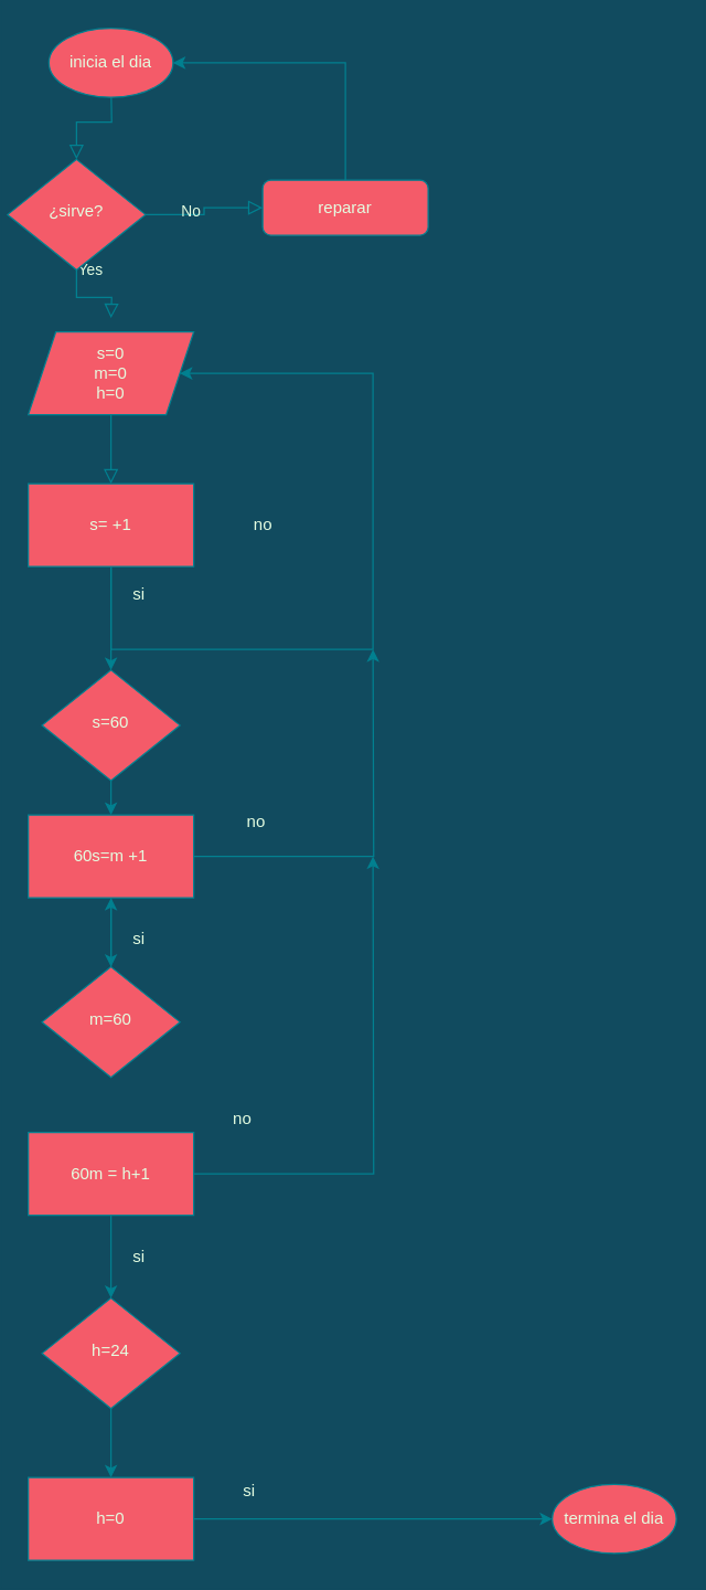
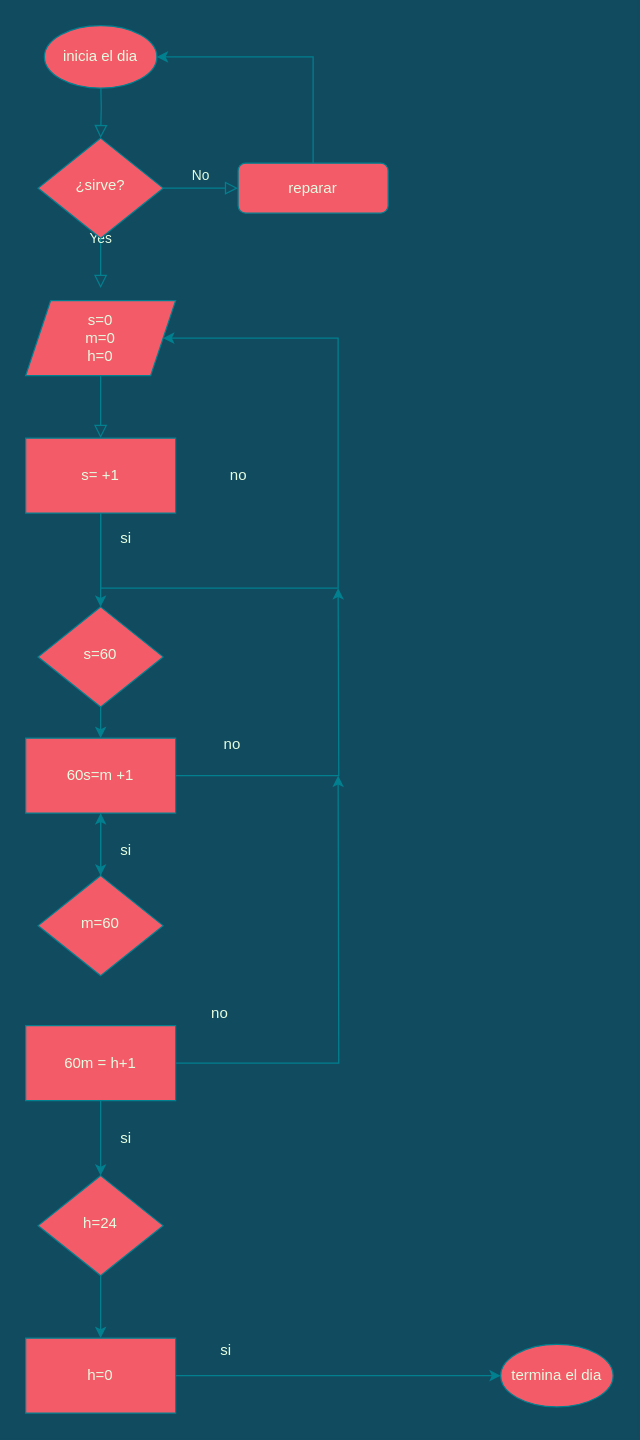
- <mxCell id="5" value="&lt;font style=&quot;vertical-align: inherit&quot;&gt;&lt;font style=&quot;vertical-align: inherit&quot;&gt;¿sirve?&lt;/font&gt;&lt;/font&gt;" style="rhombus;whiteSpace=wrap;html=1;shadow=0;fontFamily=Helvetica;fontSize=12;align=center;strokeWidth=1;spacing=6;spacingTop=-4;fillColor=#F45B69;strokeColor=#028090;fontColor=#E4FDE1;" parent="1" vertex="1"><mxGeometry x="5" y="115" width="100" height="80" as="geometry" /></mxCell>
+ <mxCell id="5" value="&lt;font style=&quot;vertical-align: inherit&quot;&gt;&lt;font style=&quot;vertical-align: inherit&quot;&gt;¿sirve?&lt;/font&gt;&lt;/font&gt;" style="rhombus;whiteSpace=wrap;html=1;shadow=0;fontFamily=Helvetica;fontSize=12;align=center;strokeWidth=1;spacing=6;spacingTop=-4;fillColor=#F45B69;strokeColor=#028090;fontColor=#E4FDE1;" parent="1" vertex="1"><mxGeometry x="30" y="110" width="100" height="80" as="geometry" /></mxCell>
